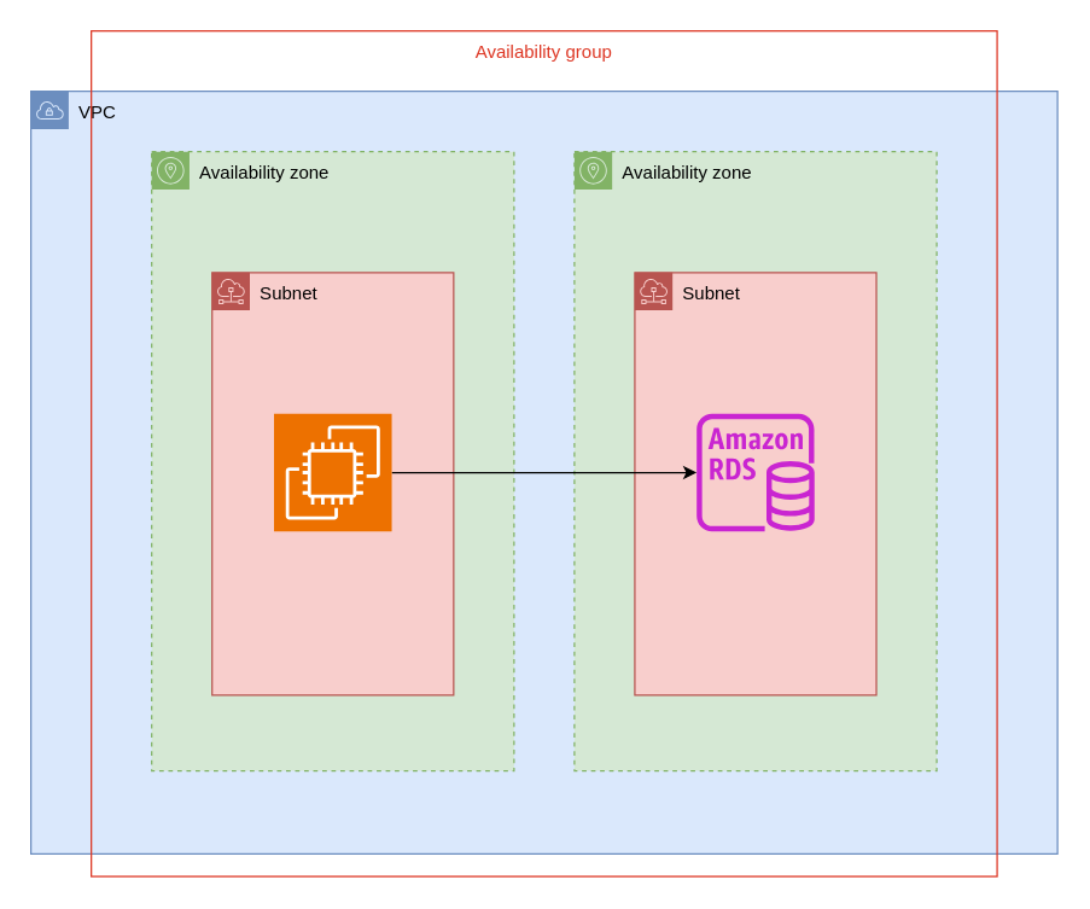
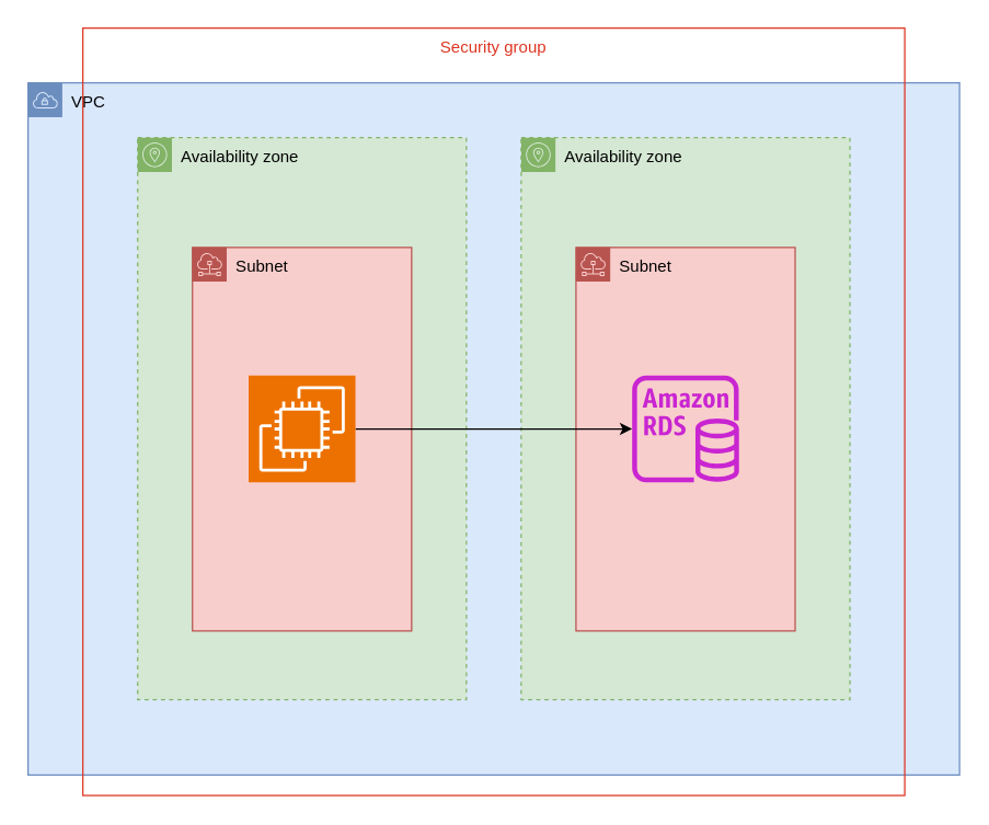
- <mxCell id="7" value="Availability group" style="fillColor=none;strokeColor=#DD3522;verticalAlign=top;fontStyle=0;fontColor=#DD3522;whiteSpace=wrap;html=1;" vertex="1" parent="1"><mxGeometry x="60" y="20" width="600" height="560" as="geometry" /></mxCell>
+ <mxCell id="7" value="Security group" style="fillColor=none;strokeColor=#DD3522;verticalAlign=top;fontStyle=0;fontColor=#DD3522;whiteSpace=wrap;html=1;" vertex="1" parent="1"><mxGeometry x="60" y="20" width="600" height="560" as="geometry" /></mxCell>
